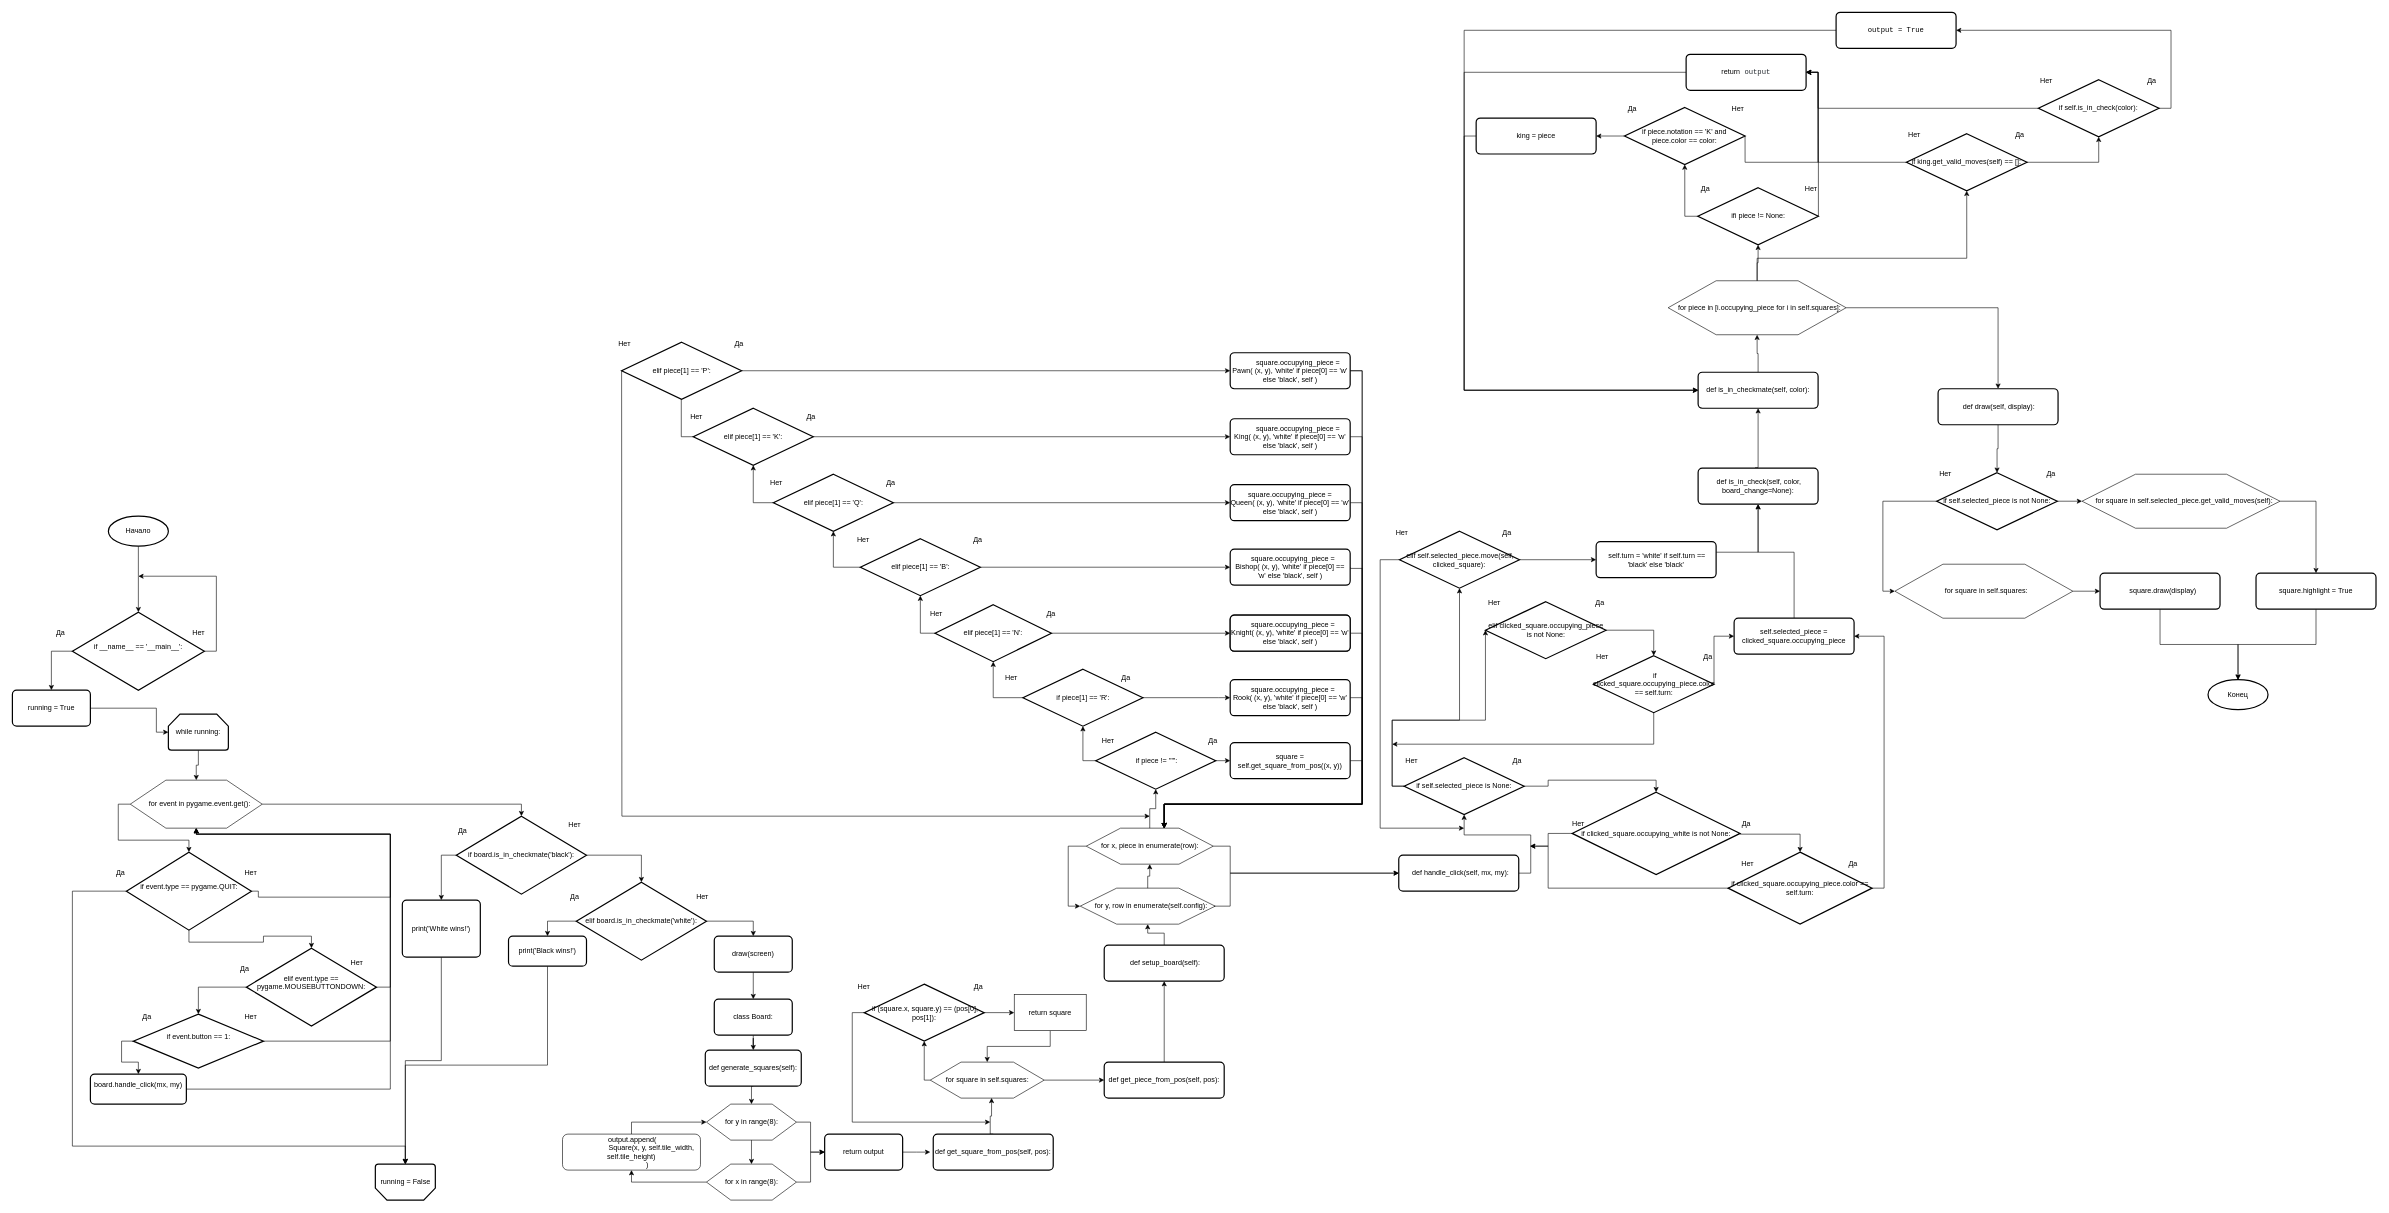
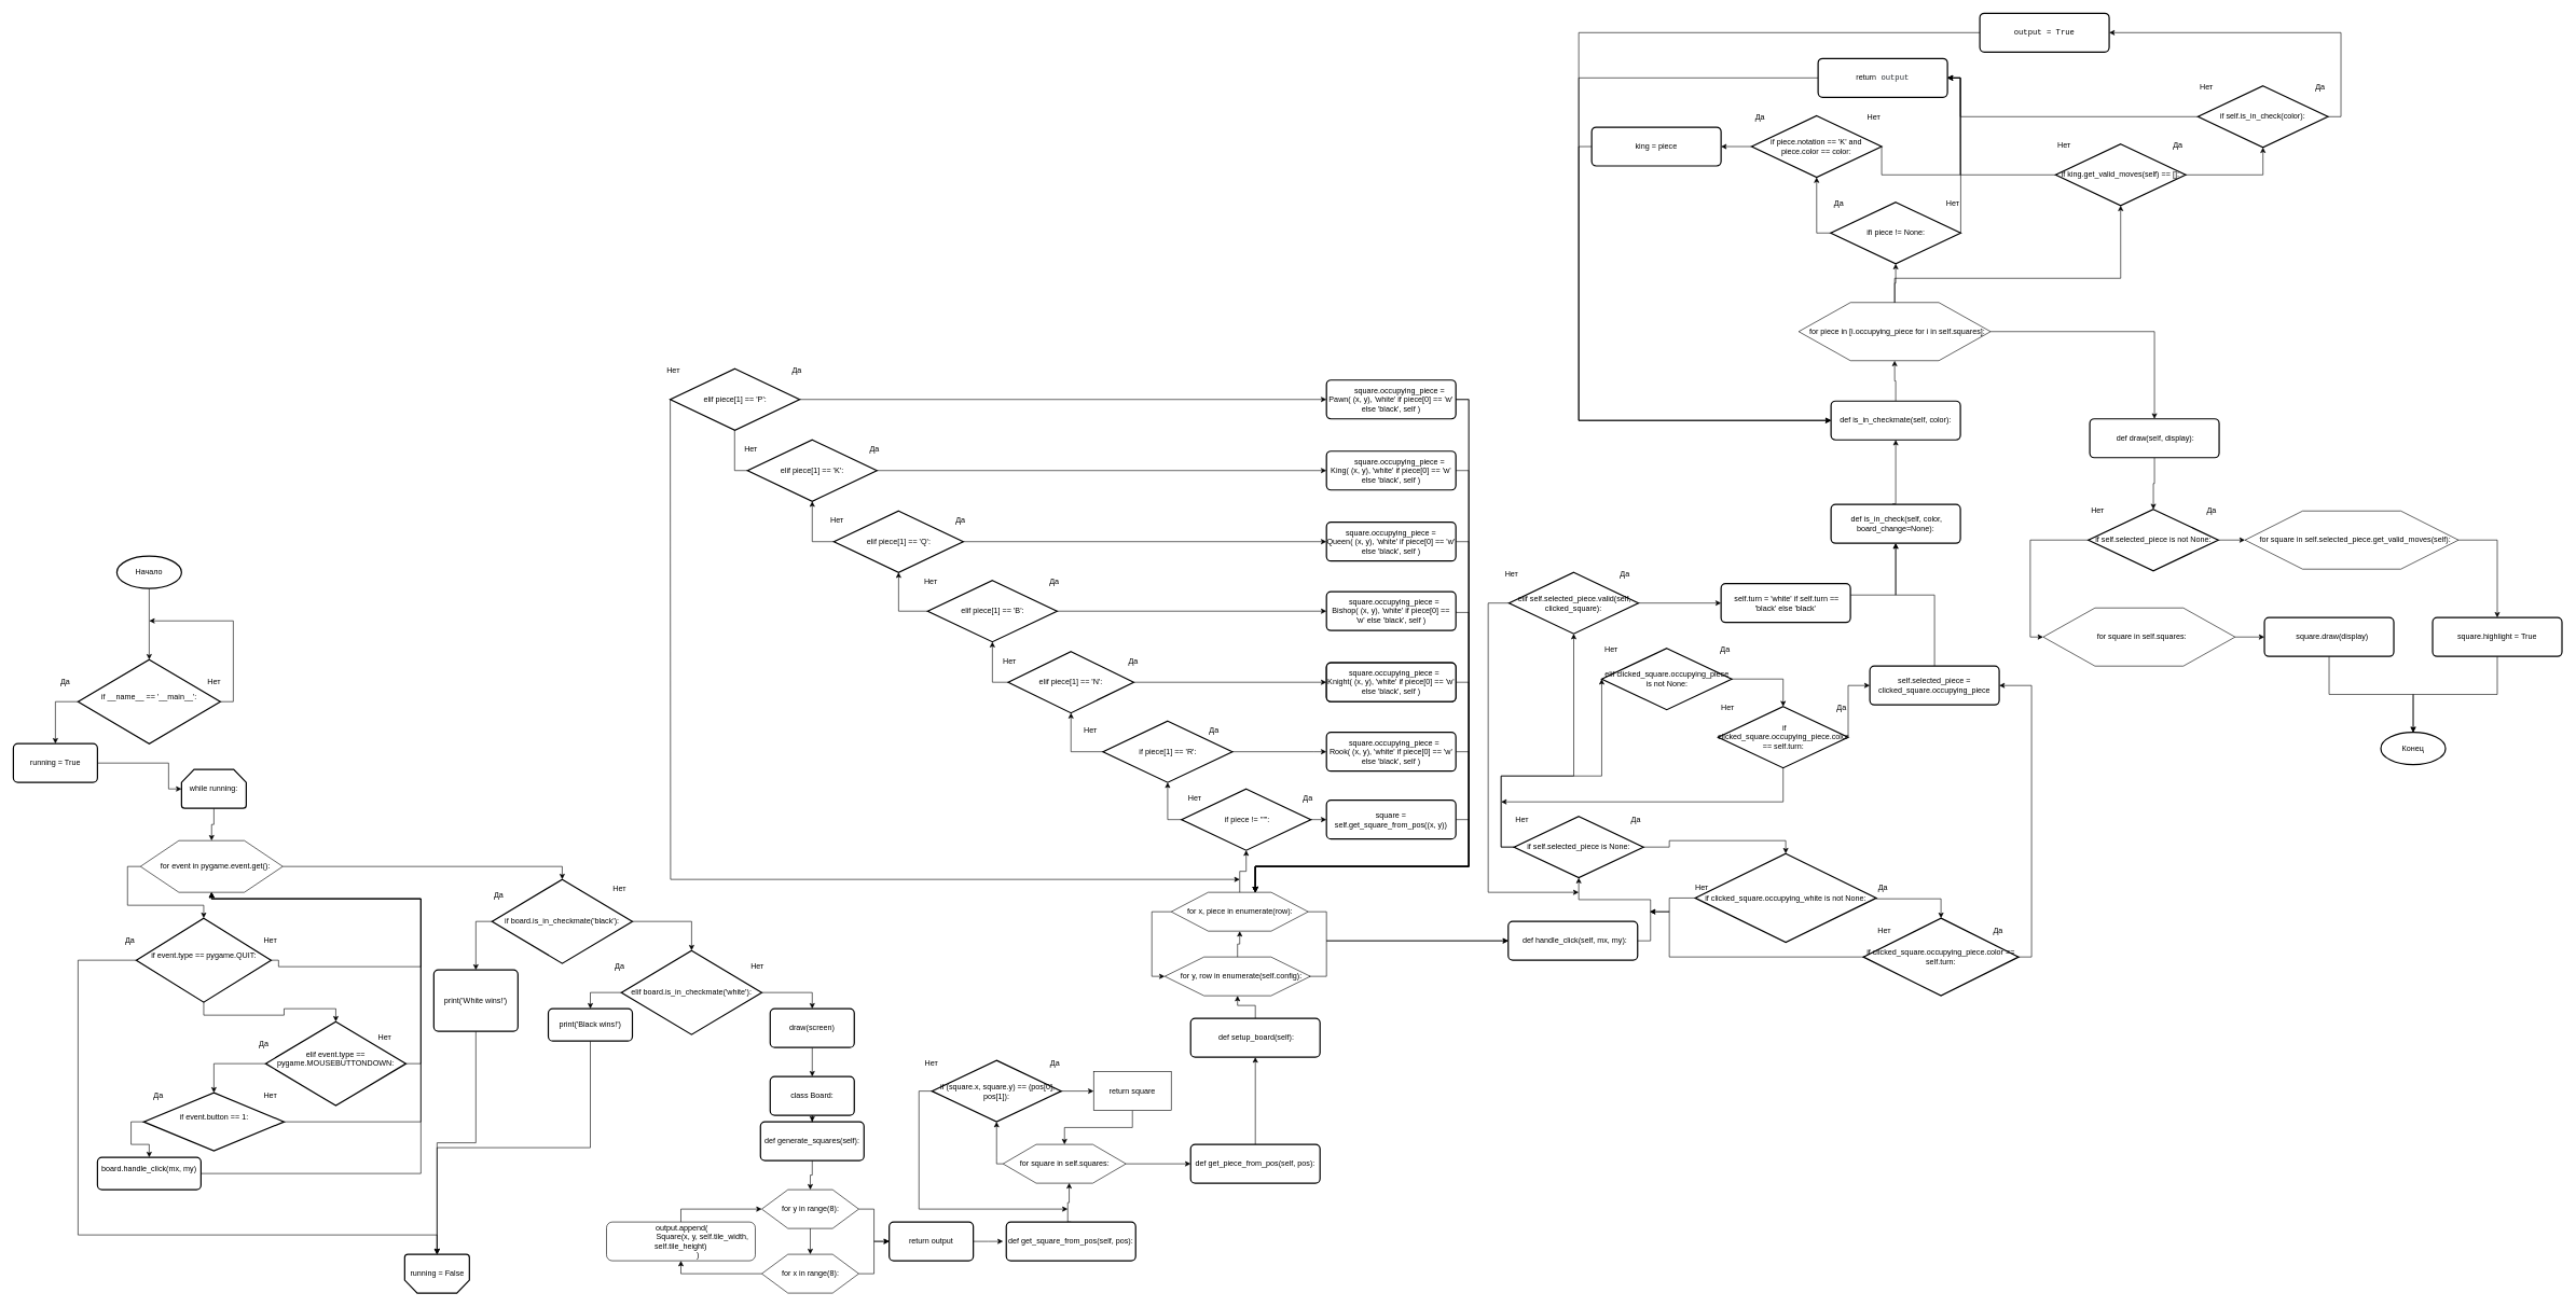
- <mxCell id="138" value="&lt;div&gt;&lt;div&gt;&lt;div&gt; &amp;nbsp;elif self.selected_piece.move(self, clicked_square):&lt;br&gt;&lt;/div&gt;&lt;/div&gt;&lt;/div&gt;" style="strokeWidth=2;html=1;shape=mxgraph.flowchart.decision;whiteSpace=wrap;" vertex="1" parent="1"><mxGeometry x="2332.25" y="885" width="200" height="95" as="geometry" /></mxCell>
+ <mxCell id="138" value="&lt;div&gt;&lt;div&gt;&lt;div&gt; &amp;nbsp;elif self.selected_piece.valid(self, clicked_square):&lt;br&gt;&lt;/div&gt;&lt;/div&gt;&lt;/div&gt;" style="strokeWidth=2;html=1;shape=mxgraph.flowchart.decision;whiteSpace=wrap;" vertex="1" parent="1"><mxGeometry x="2332.25" y="885" width="200" height="95" as="geometry" /></mxCell>
- <mxCell id="58" value="&lt;div&gt;def generate_squares(self):&lt;/div&gt;" style="rounded=1;whiteSpace=wrap;html=1;absoluteArcSize=1;arcSize=14;strokeWidth=2;" parent="1" vertex="1"><mxGeometry x="1175" y="1750" width="160" height="60" as="geometry" /></mxCell>
+ <mxCell id="58" value="&lt;div&gt;def generate_squares(self):&lt;/div&gt;" style="rounded=1;whiteSpace=wrap;html=1;absoluteArcSize=1;arcSize=14;strokeWidth=2;" parent="1" vertex="1"><mxGeometry x="1175" y="1735" width="160" height="60" as="geometry" /></mxCell>
